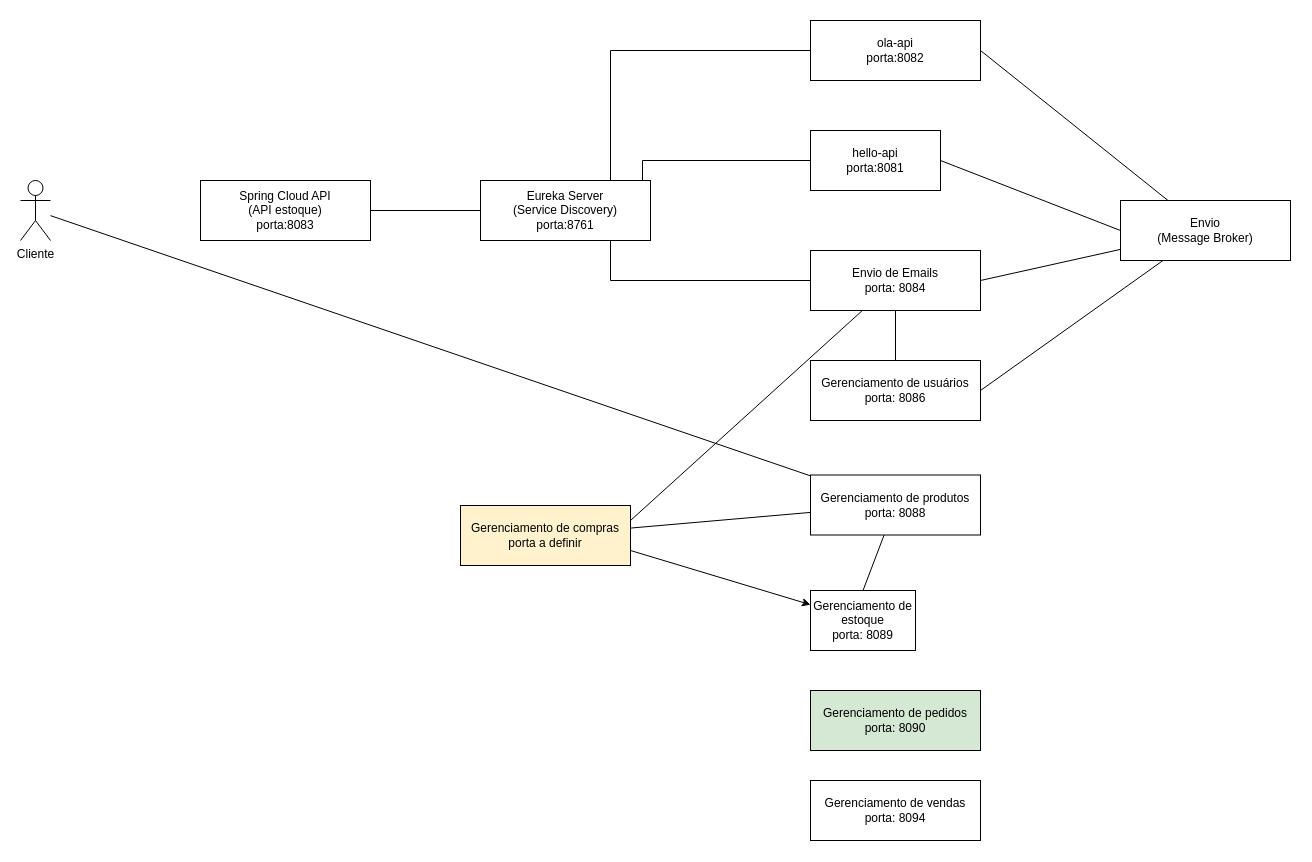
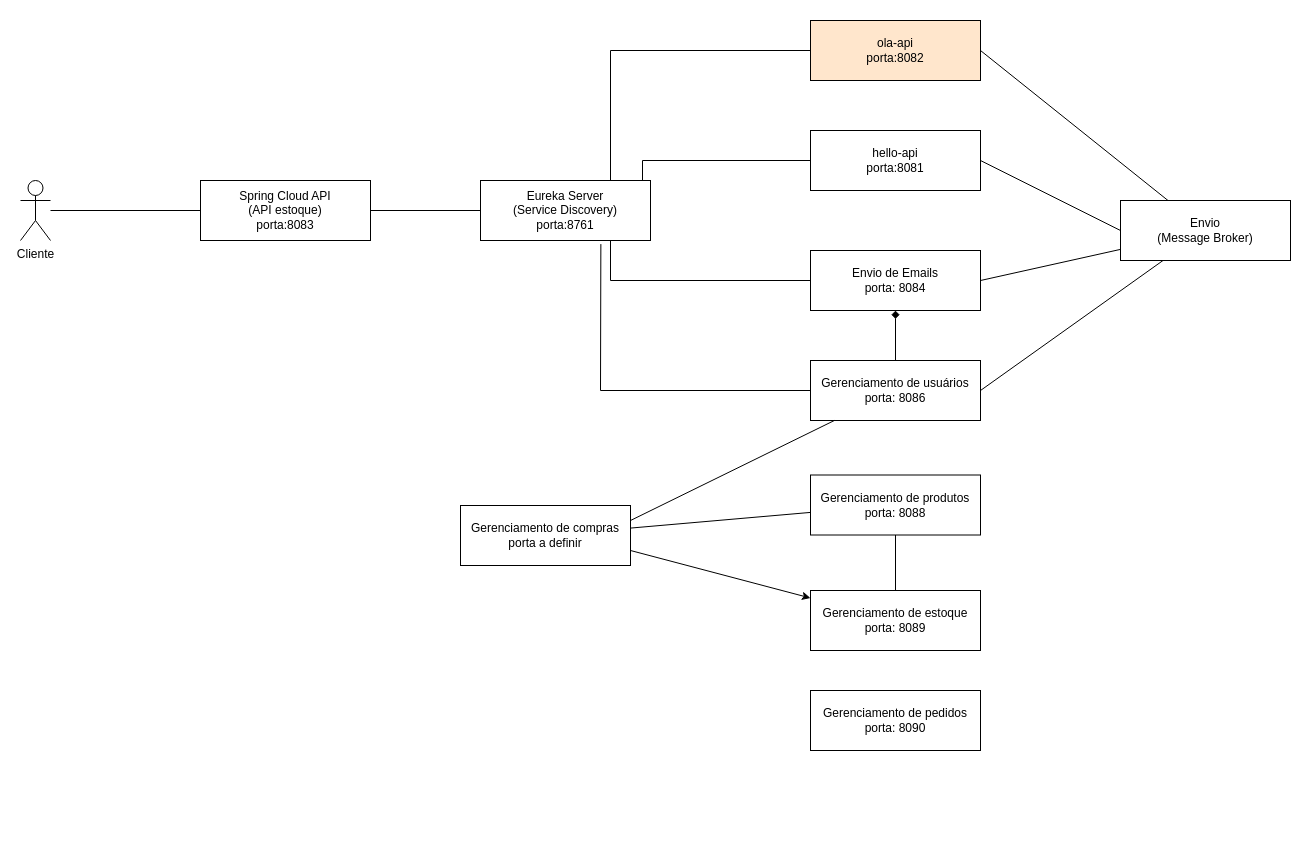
- <mxCell id="4" value="ola-api&lt;div&gt;porta:8082&lt;/div&gt;" style="rounded=0;whiteSpace=wrap;html=1;" parent="1" vertex="1"><mxGeometry x="810" y="20" width="170" height="60" as="geometry" /></mxCell>
+ <mxCell id="4" value="ola-api&lt;div&gt;porta:8082&lt;/div&gt;" style="rounded=0;whiteSpace=wrap;html=1;fillColor=#ffe6cc;" parent="1" vertex="1"><mxGeometry x="810" y="20" width="170" height="60" as="geometry" /></mxCell>
- <mxCell id="5" value="hello-api&lt;div&gt;porta:8081&lt;/div&gt;" style="rounded=0;whiteSpace=wrap;html=1;" parent="1" vertex="1"><mxGeometry x="810" y="130" width="130" height="60" as="geometry" /></mxCell>
+ <mxCell id="5" value="hello-api&lt;div&gt;porta:8081&lt;/div&gt;" style="rounded=0;whiteSpace=wrap;html=1;" parent="1" vertex="1"><mxGeometry x="810" y="130" width="170" height="60" as="geometry" /></mxCell>
- <mxCell id="20" value="" style="endArrow=none;html=1;rounded=0;entryX=0.5;entryY=1;entryDx=0;entryDy=0;exitX=0.5;exitY=0;exitDx=0;exitDy=0;" parent="1" source="8" target="6" edge="1"><mxGeometry width="50" height="50" relative="1" as="geometry"><mxPoint x="440" y="290" as="sourcePoint" /><mxPoint x="490" y="240" as="targetPoint" /></mxGeometry></mxCell>
+ <mxCell id="20" value="" style="endArrow=diamond;html=1;rounded=0;entryX=0.5;entryY=1;entryDx=0;entryDy=0;exitX=0.5;exitY=0;exitDx=0;exitDy=0;" parent="1" source="8" target="6" edge="1"><mxGeometry width="50" height="50" relative="1" as="geometry"><mxPoint x="440" y="290" as="sourcePoint" /><mxPoint x="490" y="240" as="targetPoint" /></mxGeometry></mxCell>
- <mxCell id="19" value="" style="endArrow=none;html=1;rounded=0;" parent="1" source="7" target="21" edge="1"><mxGeometry width="50" height="50" relative="1" as="geometry"><mxPoint x="700" y="340" as="sourcePoint" /><mxPoint x="750" y="290" as="targetPoint" /></mxGeometry></mxCell>
+ <mxCell id="19" value="" style="endArrow=none;html=1;rounded=0;entryX=0;entryY=0.5;entryDx=0;entryDy=0;" parent="1" source="7" target="2" edge="1"><mxGeometry width="50" height="50" relative="1" as="geometry"><mxPoint x="700" y="340" as="sourcePoint" /><mxPoint x="750" y="290" as="targetPoint" /></mxGeometry></mxCell>
+ <mxCell id="12" value="" style="endArrow=none;html=1;rounded=0;entryX=0.708;entryY=1.06;entryDx=0;entryDy=0;entryPerimeter=0;exitX=0;exitY=0.5;exitDx=0;exitDy=0;" parent="1" source="8" target="3" edge="1"><mxGeometry width="50" height="50" relative="1" as="geometry"><mxPoint x="610" y="340" as="sourcePoint" /><mxPoint x="660" y="290" as="targetPoint" /><Array as="points"><mxPoint x="600" y="390" /></Array></mxGeometry></mxCell>
- <mxCell id="24" value="" style="endArrow=none;html=1;rounded=0;exitX=1;exitY=0.25;exitDx=0;exitDy=0;" parent="1" source="23" target="6" edge="1"><mxGeometry width="50" height="50" relative="1" as="geometry"><mxPoint x="570" y="410" as="sourcePoint" /><mxPoint x="620" y="360" as="targetPoint" /></mxGeometry></mxCell>
+ <mxCell id="24" value="" style="endArrow=none;html=1;rounded=0;exitX=1;exitY=0.25;exitDx=0;exitDy=0;" parent="1" source="23" target="8" edge="1"><mxGeometry width="50" height="50" relative="1" as="geometry"><mxPoint x="570" y="410" as="sourcePoint" /><mxPoint x="620" y="360" as="targetPoint" /></mxGeometry></mxCell>
- <mxCell id="23" value="Gerenciamento de compras&lt;div&gt;porta a definir&lt;/div&gt;" style="rounded=0;whiteSpace=wrap;html=1;fillColor=#fff2cc;" parent="1" vertex="1"><mxGeometry x="460" y="505" width="170" height="60" as="geometry" /></mxCell>
+ <mxCell id="23" value="Gerenciamento de compras&lt;div&gt;porta a definir&lt;/div&gt;" style="rounded=0;whiteSpace=wrap;html=1;" parent="1" vertex="1"><mxGeometry x="460" y="505" width="170" height="60" as="geometry" /></mxCell>
- <mxCell id="22" value="Gerenciamento de estoque&lt;div&gt;porta: 8089&lt;/div&gt;" style="rounded=0;whiteSpace=wrap;html=1;" parent="1" vertex="1"><mxGeometry x="810" y="590" width="105" height="60" as="geometry" /></mxCell>
+ <mxCell id="22" value="Gerenciamento de estoque&lt;div&gt;porta: 8089&lt;/div&gt;" style="rounded=0;whiteSpace=wrap;html=1;" parent="1" vertex="1"><mxGeometry x="810" y="590" width="170" height="60" as="geometry" /></mxCell>
- <mxCell id="28" value="Gerenciamento de pedidos&lt;div&gt;porta: 8090&lt;/div&gt;" style="rounded=0;whiteSpace=wrap;html=1;fillColor=#d5e8d4;" vertex="1" parent="1"><mxGeometry x="810" y="690" width="170" height="60" as="geometry" /></mxCell>
+ <mxCell id="28" value="Gerenciamento de pedidos&lt;div&gt;porta: 8090&lt;/div&gt;" style="rounded=0;whiteSpace=wrap;html=1;" vertex="1" parent="1"><mxGeometry x="810" y="690" width="170" height="60" as="geometry" /></mxCell>
- <mxCell id="29" value="Gerenciamento de vendas&lt;div&gt;&lt;div&gt;&lt;div&gt;porta: 8094&lt;/div&gt;&lt;/div&gt;&lt;/div&gt;" style="rounded=0;whiteSpace=wrap;html=1;" vertex="1" parent="1"><mxGeometry x="810" y="780" width="170" height="60" as="geometry" /></mxCell>
